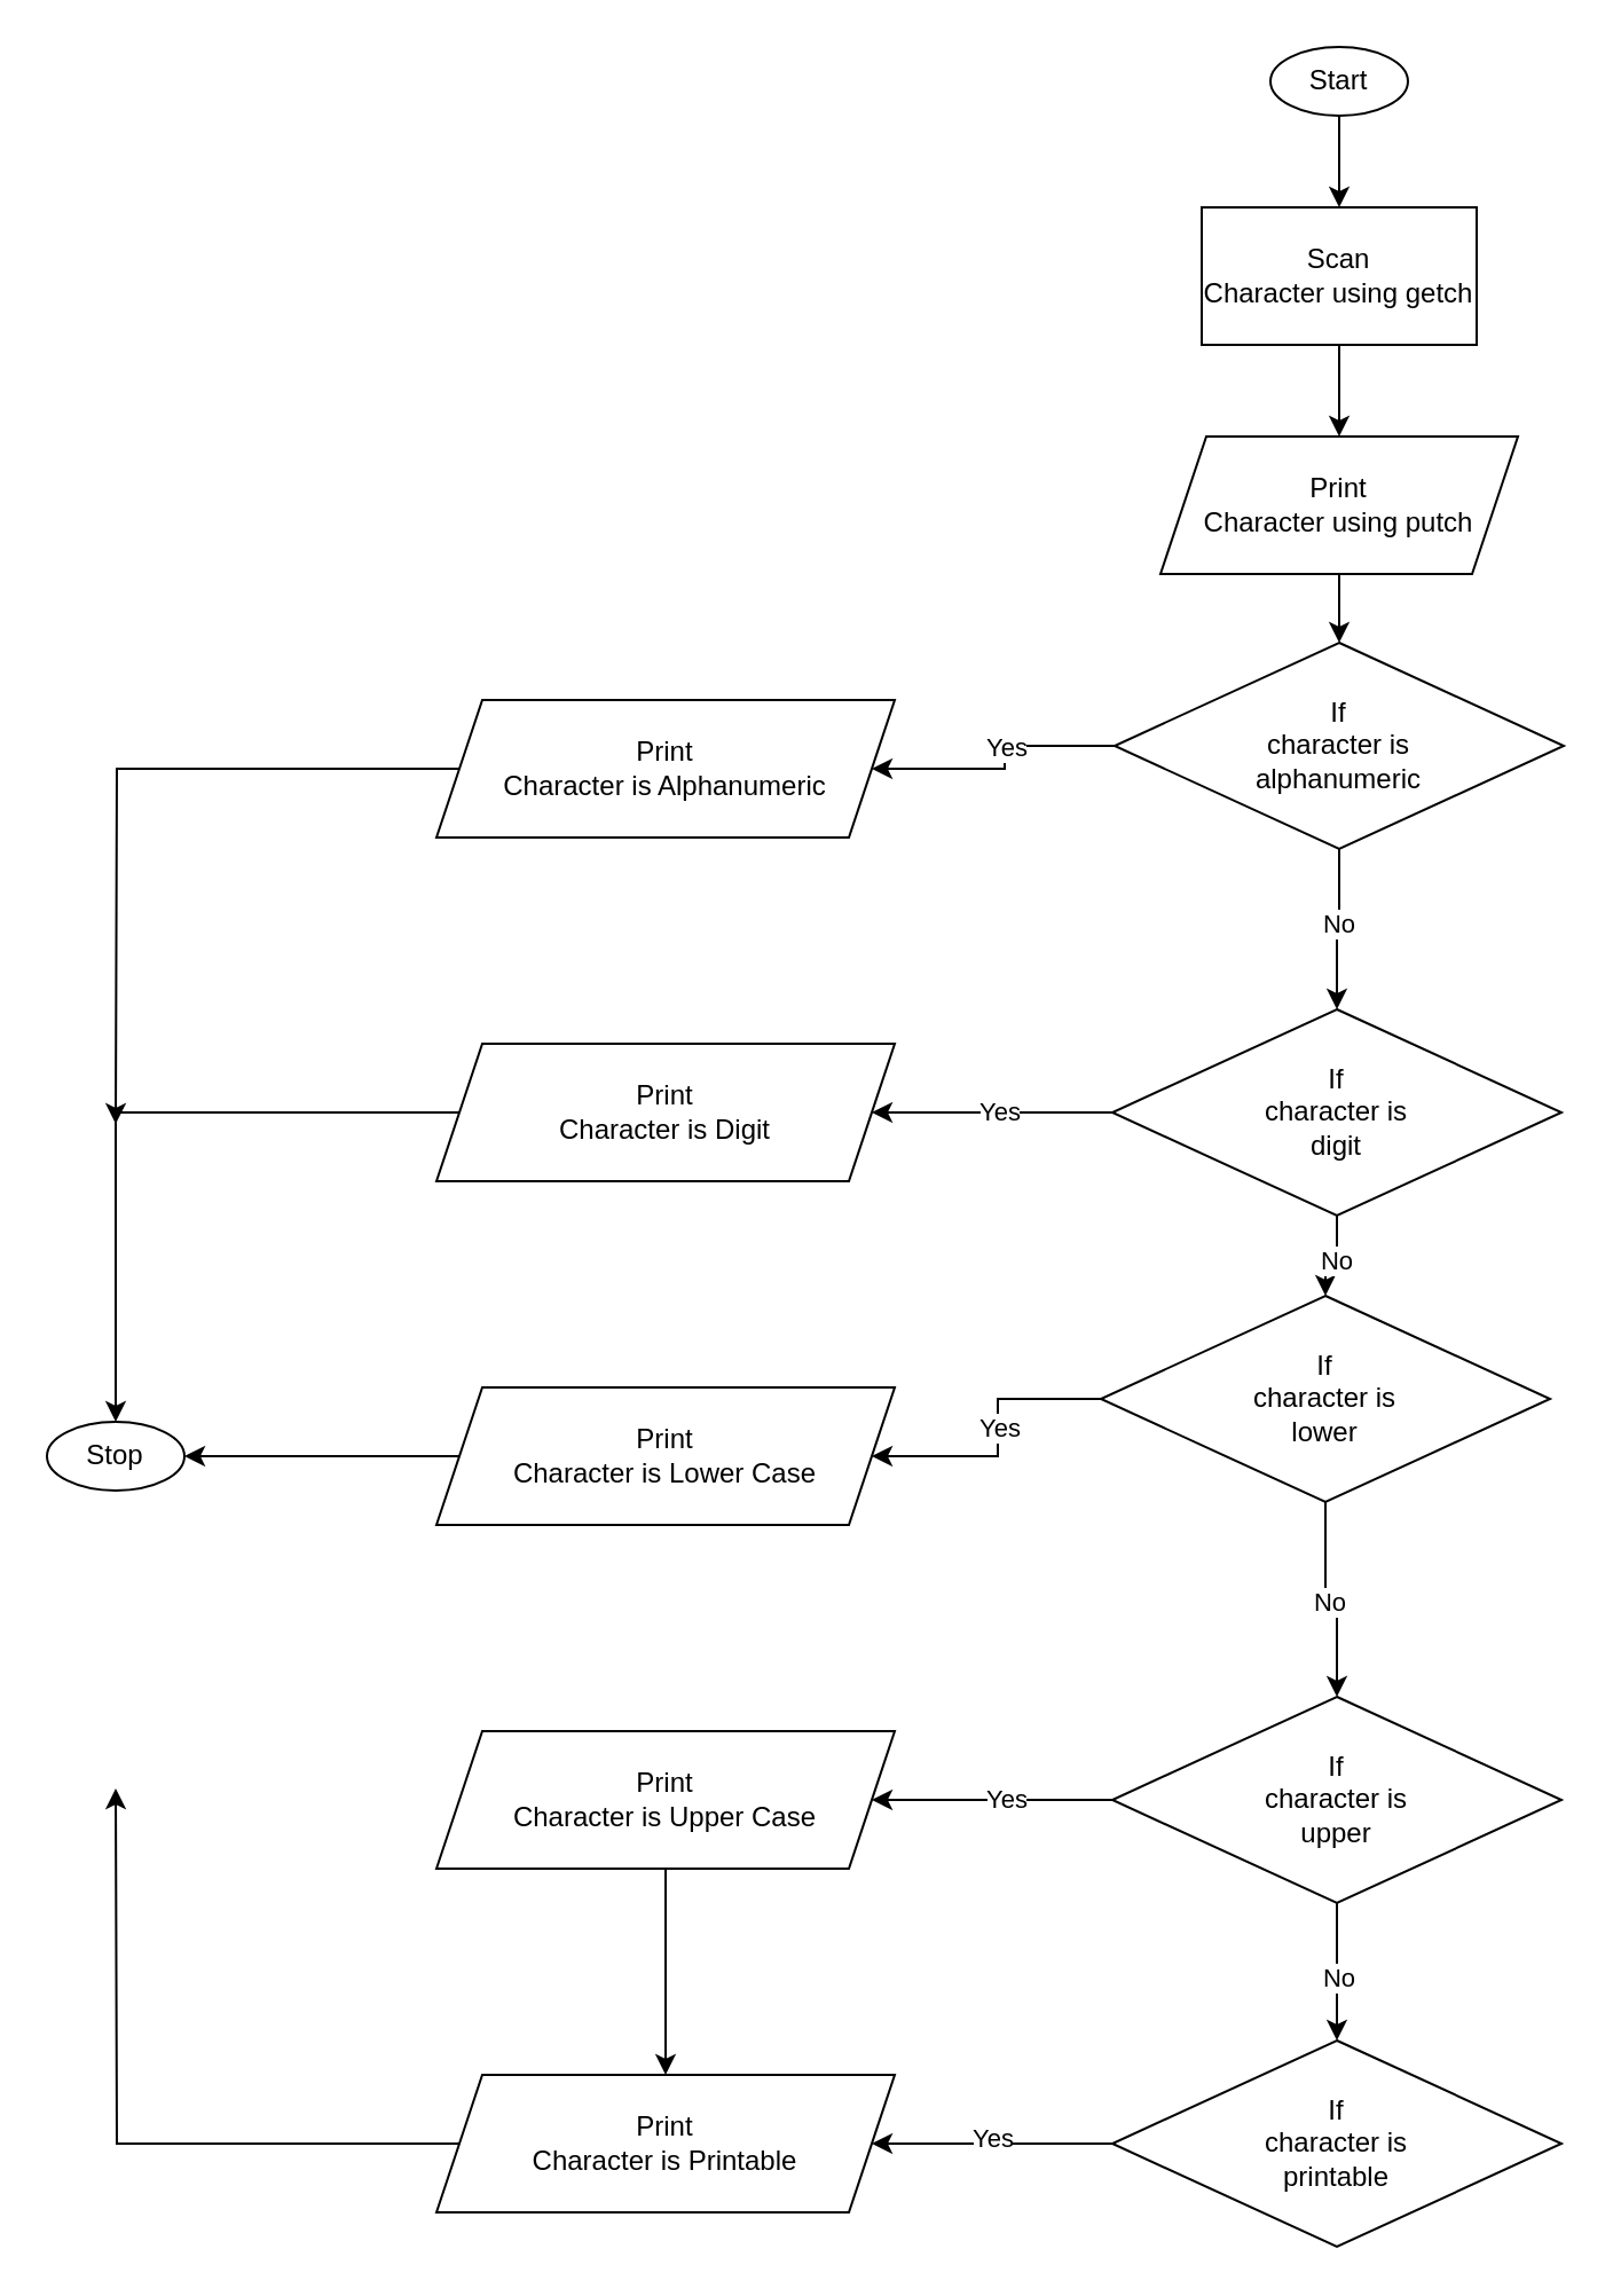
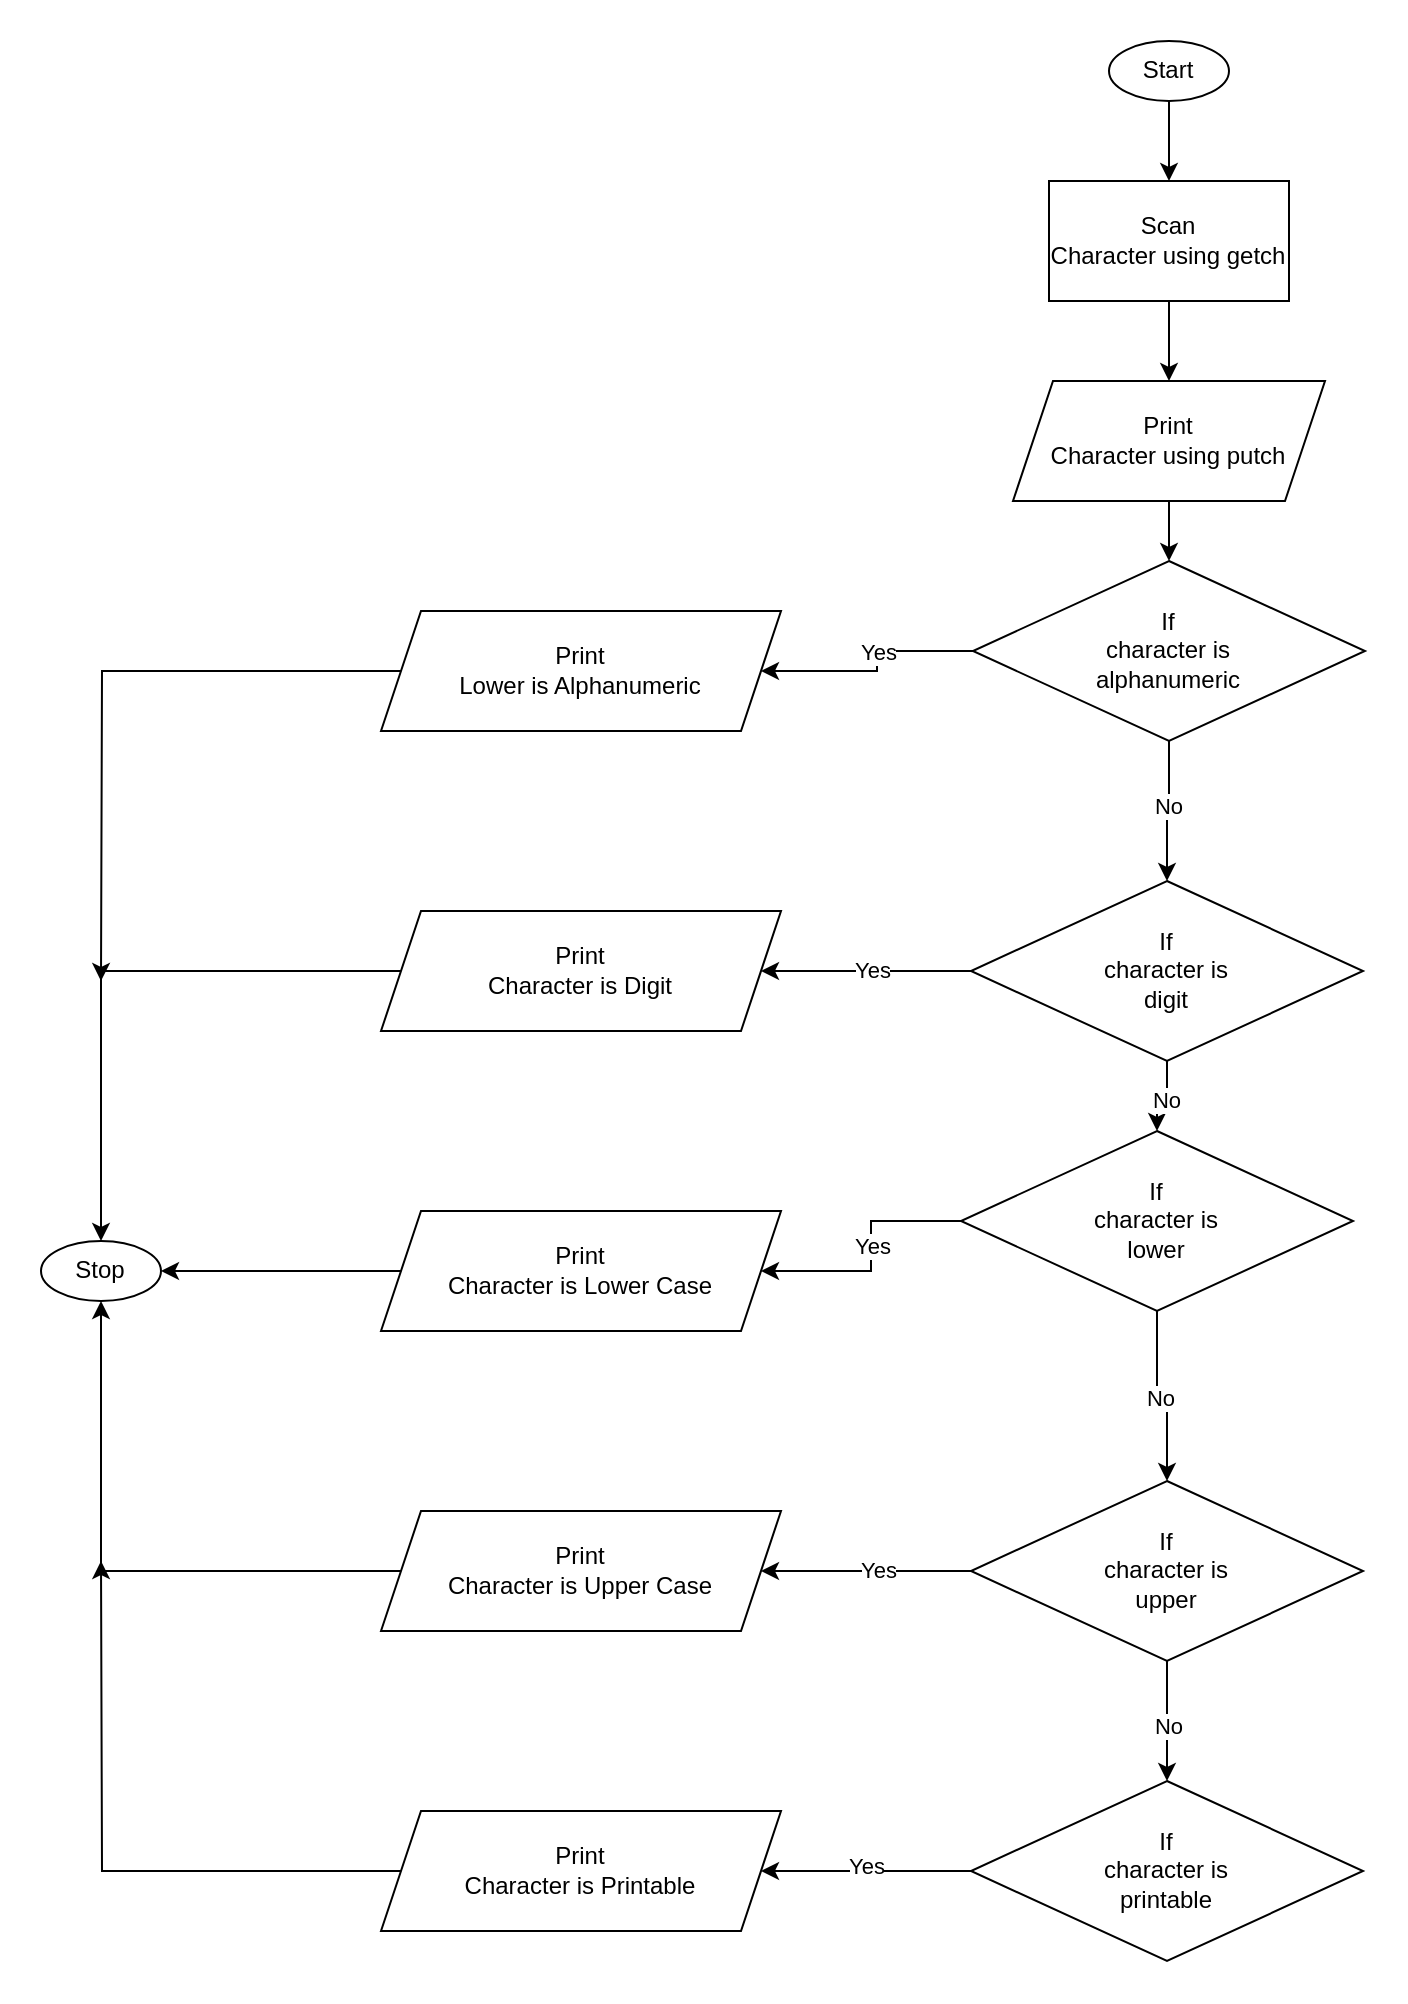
- <mxCell id="14" value="Print&lt;br&gt;Character is Alphanumeric" style="shape=parallelogram;perimeter=parallelogramPerimeter;whiteSpace=wrap;html=1;fixedSize=1;" vertex="1" parent="1"><mxGeometry x="190" y="305" width="200" height="60" as="geometry" /></mxCell>
+ <mxCell id="14" value="Print&lt;br&gt;Lower is Alphanumeric" style="shape=parallelogram;perimeter=parallelogramPerimeter;whiteSpace=wrap;html=1;fixedSize=1;" vertex="1" parent="1"><mxGeometry x="190" y="305" width="200" height="60" as="geometry" /></mxCell>
- <mxCell id="34" style="edgeStyle=orthogonalEdgeStyle;rounded=0;orthogonalLoop=1;jettySize=auto;html=1;" edge="1" parent="1" source="35" target="40"><mxGeometry relative="1" as="geometry" /></mxCell>
+ <mxCell id="34" style="edgeStyle=orthogonalEdgeStyle;rounded=0;orthogonalLoop=1;jettySize=auto;html=1;entryX=0.5;entryY=1;entryDx=0;entryDy=0;" edge="1" parent="1" source="35" target="41"><mxGeometry relative="1" as="geometry" /></mxCell>
